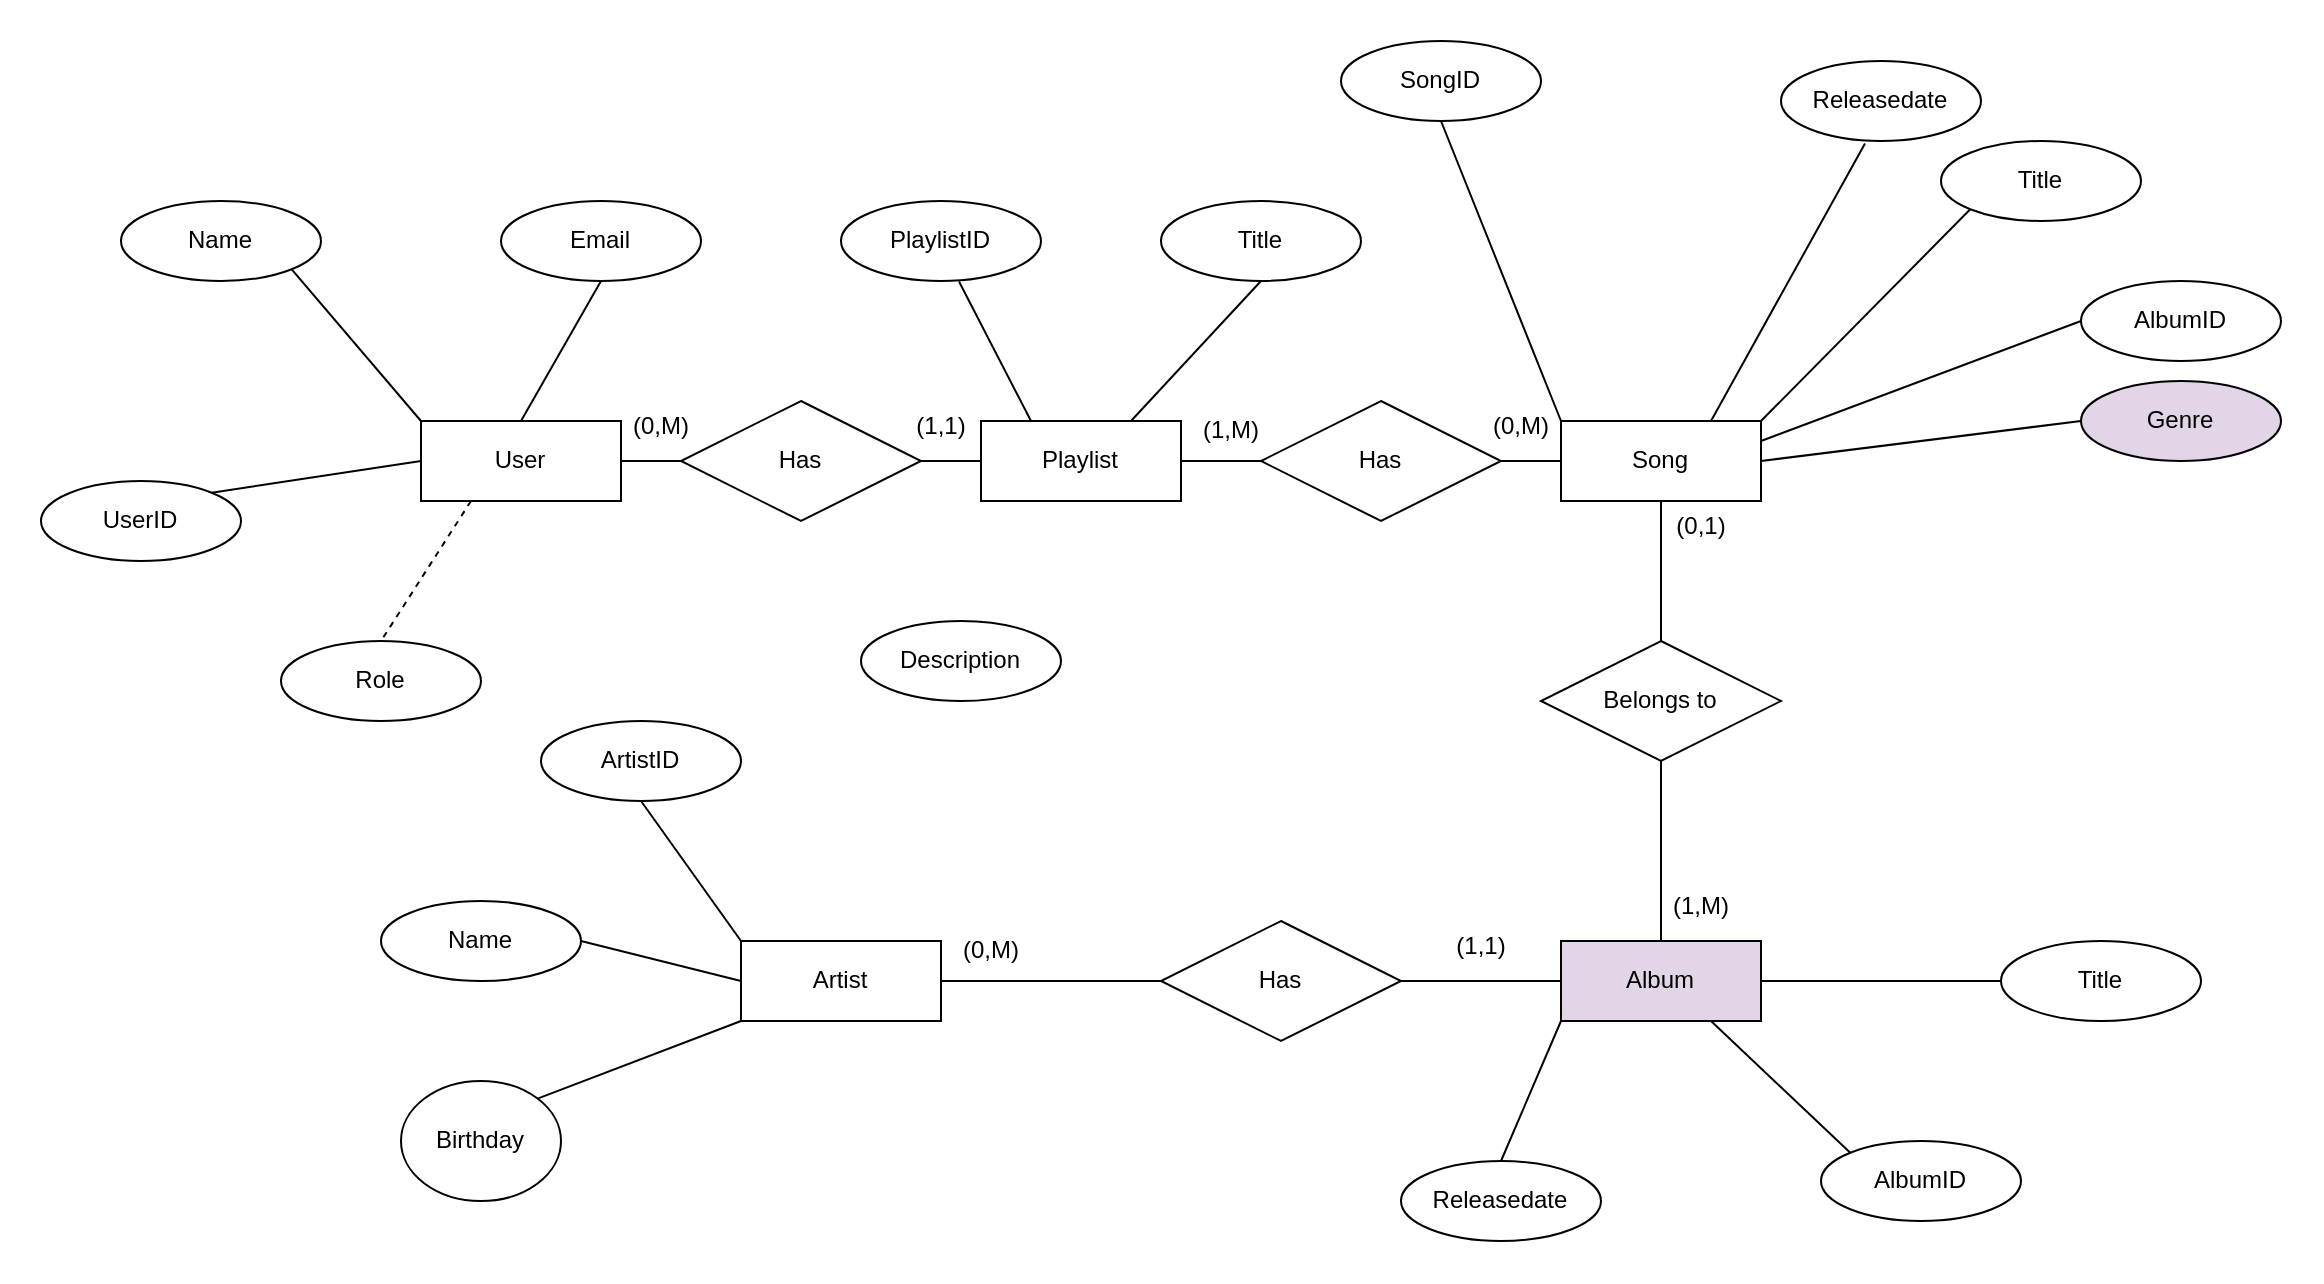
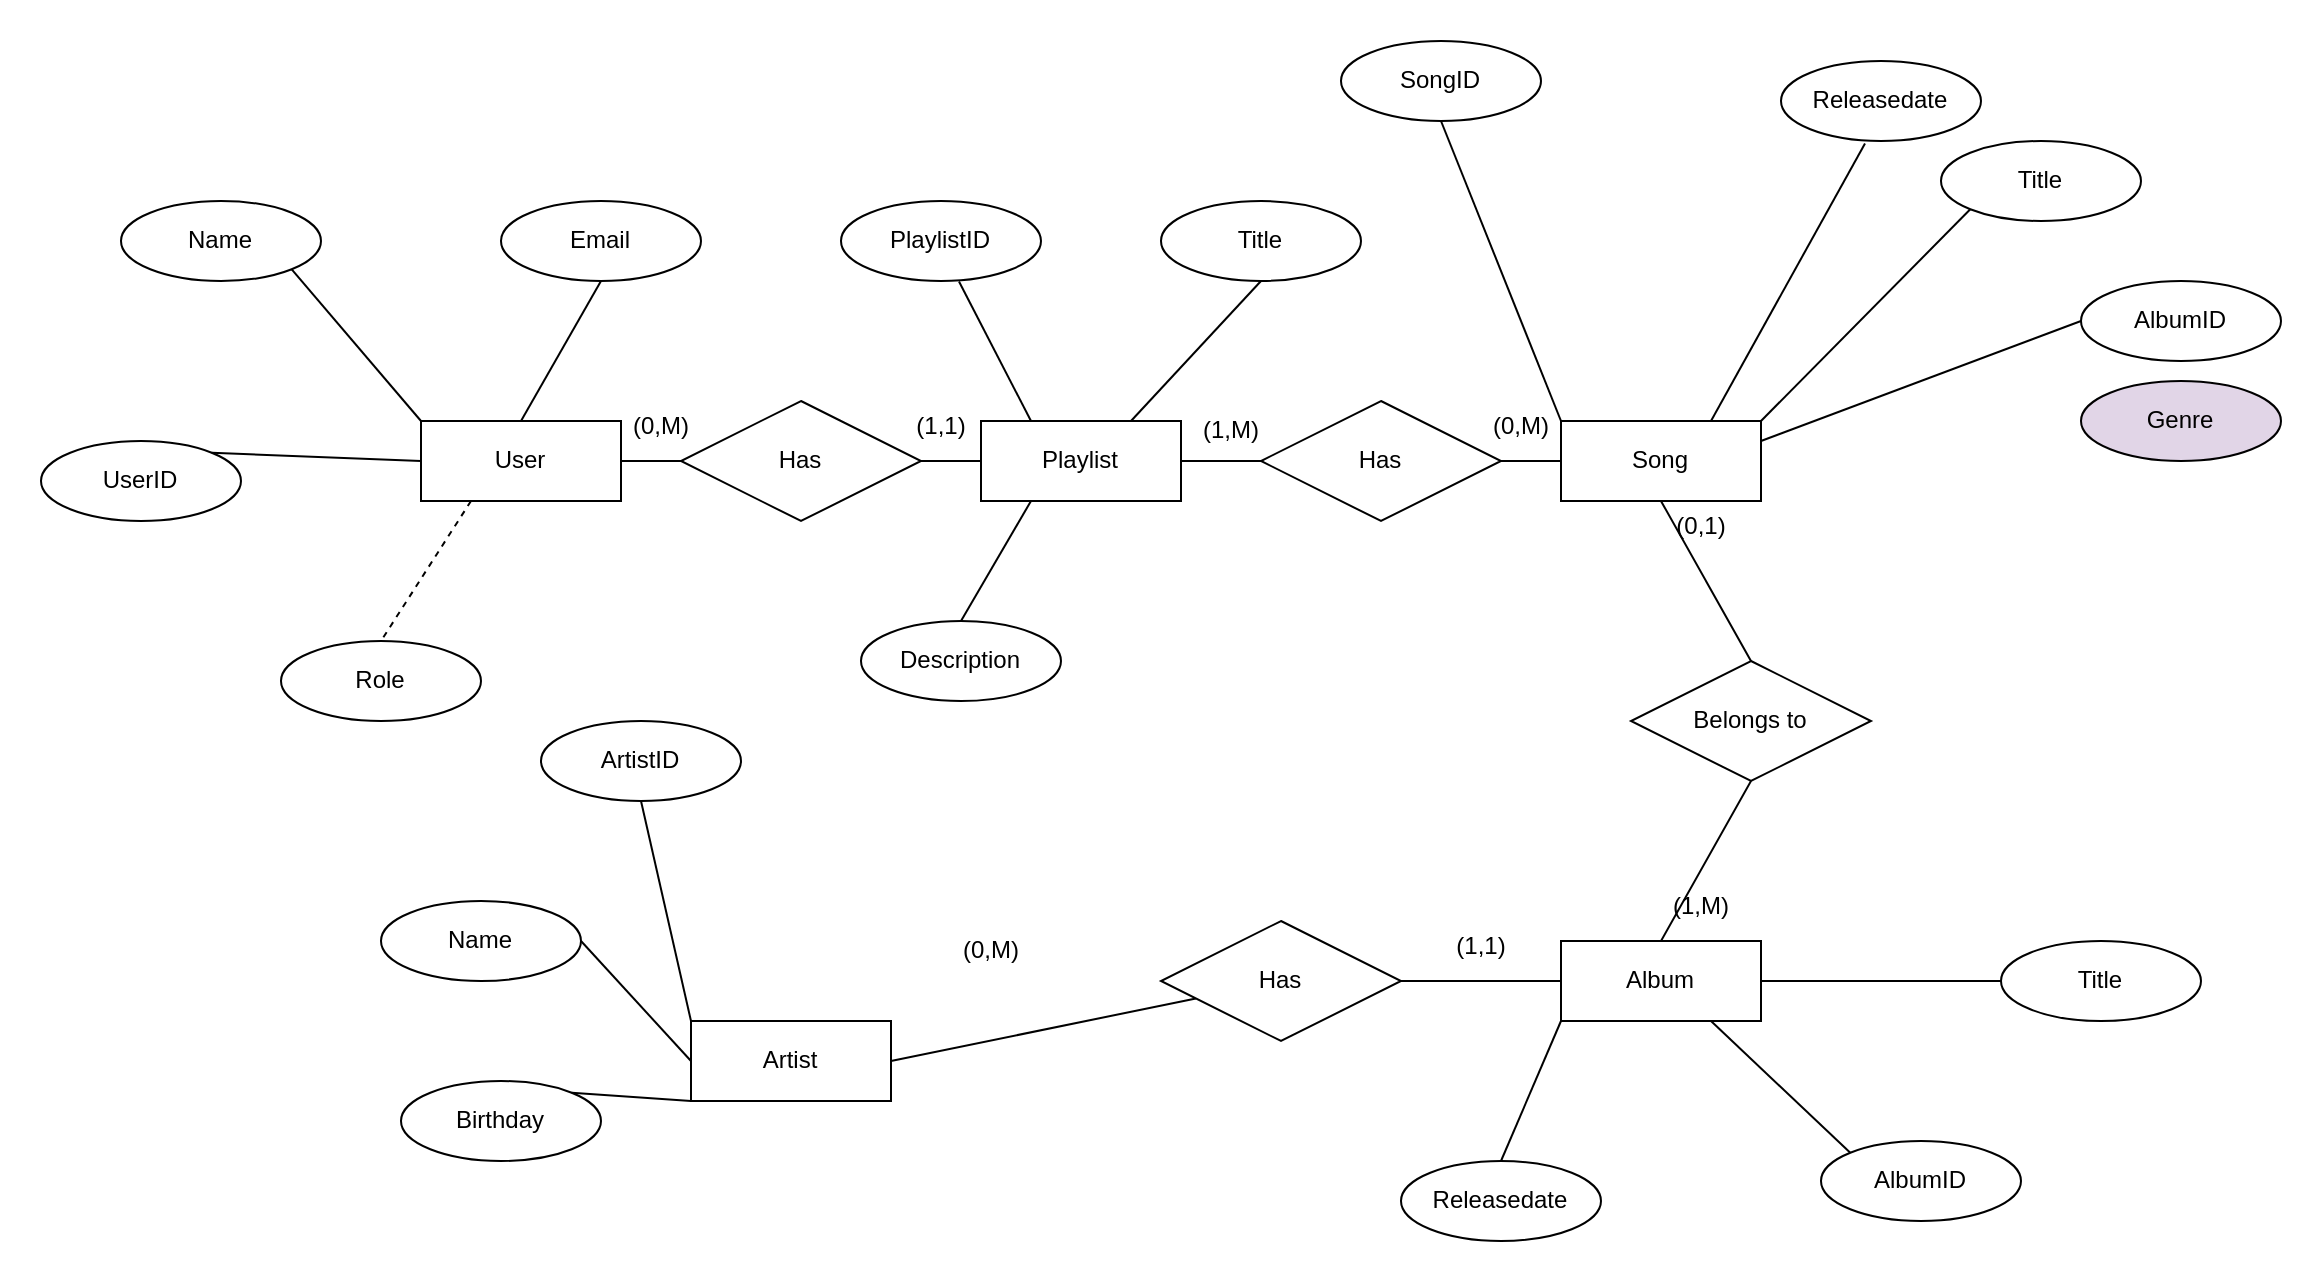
- <mxCell id="51" value="" style="endArrow=none;html=1;rounded=0;exitX=0;exitY=0.5;exitDx=0;exitDy=0;entryX=1;entryY=0.5;entryDx=0;entryDy=0;" edge="1" parent="1" source="49" target="4"><mxGeometry relative="1" as="geometry"><mxPoint x="490" y="270" as="sourcePoint" /><mxPoint x="650" y="270" as="targetPoint" /></mxGeometry></mxCell>
- <mxCell id="7" value="UserID" style="ellipse;whiteSpace=wrap;html=1;align=center;" parent="1" vertex="1"><mxGeometry x="20" y="240" width="100" height="40" as="geometry" /></mxCell>
+ <mxCell id="7" value="UserID" style="ellipse;whiteSpace=wrap;html=1;align=center;" parent="1" vertex="1"><mxGeometry x="20" y="220" width="100" height="40" as="geometry" /></mxCell>
+ <mxCell id="16" value="" style="endArrow=none;html=1;rounded=0;exitX=0.25;exitY=1;exitDx=0;exitDy=0;entryX=0.5;entryY=0;entryDx=0;entryDy=0;" parent="1" source="3" target="15" edge="1"><mxGeometry relative="1" as="geometry"><mxPoint x="410" y="430" as="sourcePoint" /><mxPoint x="570" y="430" as="targetPoint" /></mxGeometry></mxCell>
- <mxCell id="31" value="Belongs to" style="shape=rhombus;perimeter=rhombusPerimeter;whiteSpace=wrap;html=1;align=center;" parent="1" vertex="1"><mxGeometry x="770" y="320" width="120" height="60" as="geometry" /></mxCell>
+ <mxCell id="31" value="Belongs to" style="shape=rhombus;perimeter=rhombusPerimeter;whiteSpace=wrap;html=1;align=center;" parent="1" vertex="1"><mxGeometry x="815" y="330" width="120" height="60" as="geometry" /></mxCell>
- <mxCell id="19" value="Artist" style="whiteSpace=wrap;html=1;align=center;" parent="1" vertex="1"><mxGeometry x="370" y="470" width="100" height="40" as="geometry" /></mxCell>
+ <mxCell id="19" value="Artist" style="whiteSpace=wrap;html=1;align=center;" parent="1" vertex="1"><mxGeometry x="345" y="510" width="100" height="40" as="geometry" /></mxCell>
- <mxCell id="20" value="Album" style="whiteSpace=wrap;html=1;align=center;fillColor=#e1d5e7;" parent="1" vertex="1"><mxGeometry x="780" y="470" width="100" height="40" as="geometry" /></mxCell>
+ <mxCell id="20" value="Album" style="whiteSpace=wrap;html=1;align=center;" parent="1" vertex="1"><mxGeometry x="780" y="470" width="100" height="40" as="geometry" /></mxCell>
- <mxCell id="53" value="Birthday" style="ellipse;whiteSpace=wrap;html=1;align=center;" vertex="1" parent="1"><mxGeometry x="200" y="540" width="80" height="60" as="geometry" /></mxCell>
+ <mxCell id="53" value="Birthday" style="ellipse;whiteSpace=wrap;html=1;align=center;" vertex="1" parent="1"><mxGeometry x="200" y="540" width="100" height="40" as="geometry" /></mxCell>
